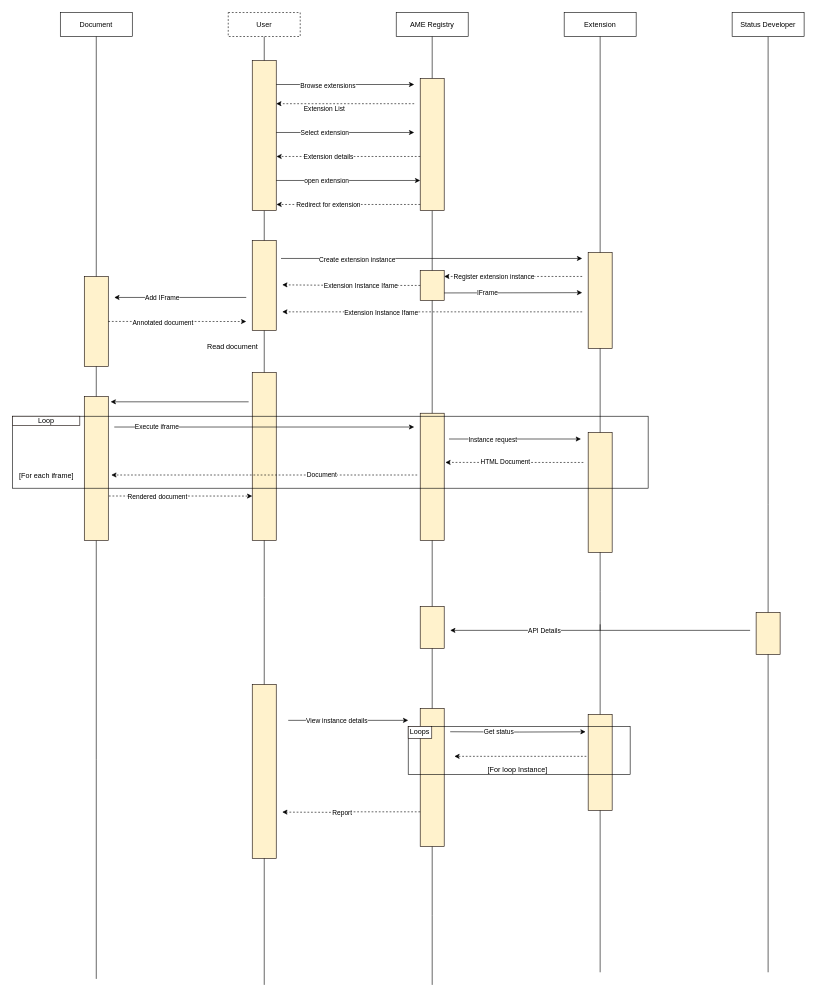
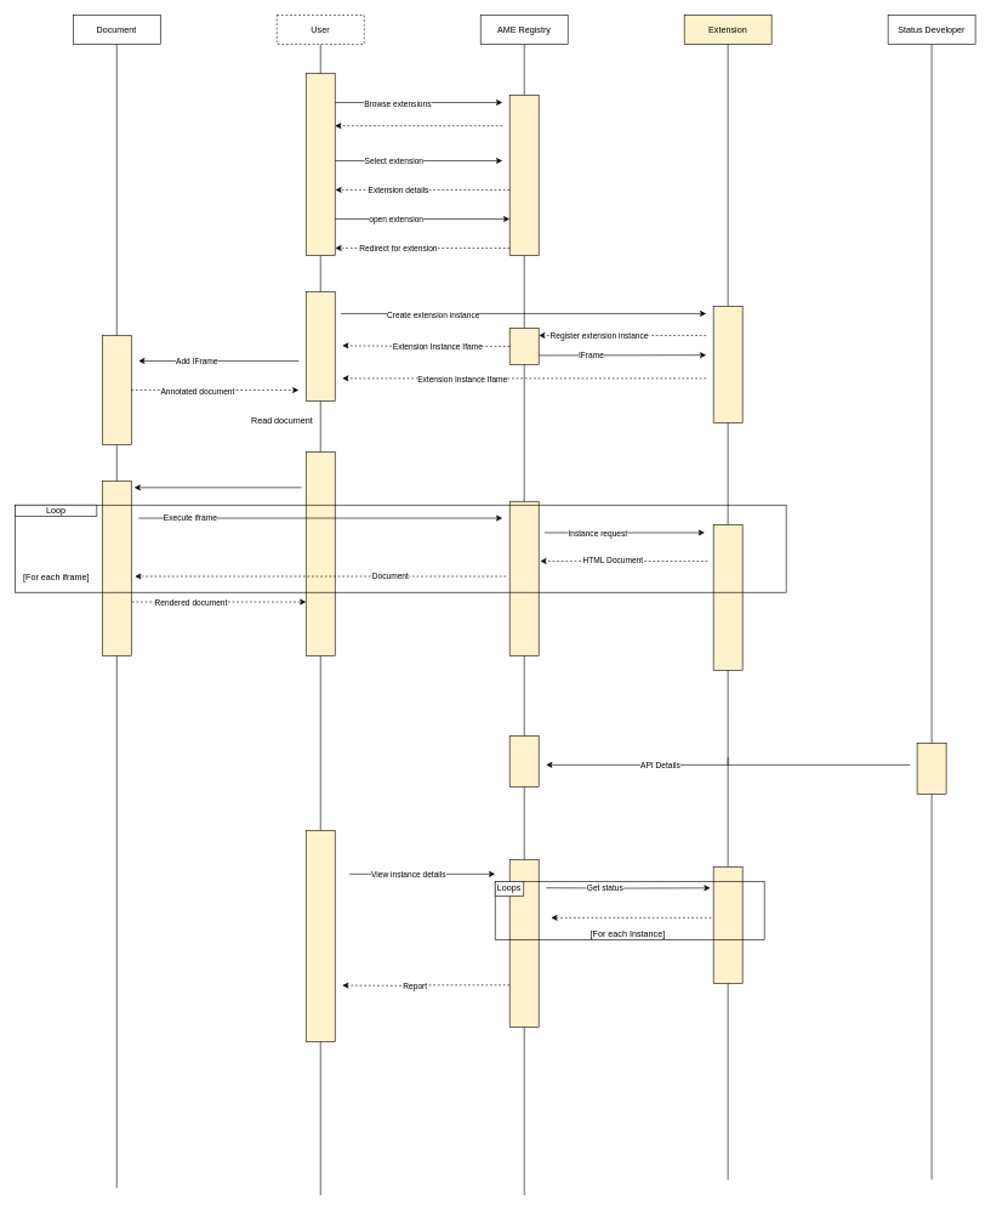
- <mxCell id="10" value="Extension" style="rounded=0;whiteSpace=wrap;html=1;" parent="2" vertex="1"><mxGeometry x="940" y="20" width="120" height="40" as="geometry" /></mxCell>
+ <mxCell id="10" value="Extension" style="rounded=0;whiteSpace=wrap;html=1;fillColor=#fff2cc;" parent="2" vertex="1"><mxGeometry x="940" y="20" width="120" height="40" as="geometry" /></mxCell>
- <mxCell id="31" value="&lt;font style=&quot;font-size: 11px&quot;&gt;Extension List&lt;/font&gt;" style="text;html=1;align=center;verticalAlign=middle;resizable=0;points=[];autosize=1;strokeColor=none;fillColor=none;" parent="27" vertex="1"><mxGeometry x="500" y="170" width="80" height="20" as="geometry" /></mxCell>
- <mxCell id="91" value="[For loop Instance]" style="text;html=1;strokeColor=none;fillColor=none;align=center;verticalAlign=middle;whiteSpace=wrap;rounded=0;" parent="88" vertex="1"><mxGeometry x="114.52" y="66.664" width="135.48" height="10.448" as="geometry" /></mxCell>
+ <mxCell id="91" value="[For each Instance]" style="text;html=1;strokeColor=none;fillColor=none;align=center;verticalAlign=middle;whiteSpace=wrap;rounded=0;" parent="88" vertex="1"><mxGeometry x="114.52" y="66.664" width="135.48" height="10.448" as="geometry" /></mxCell>
